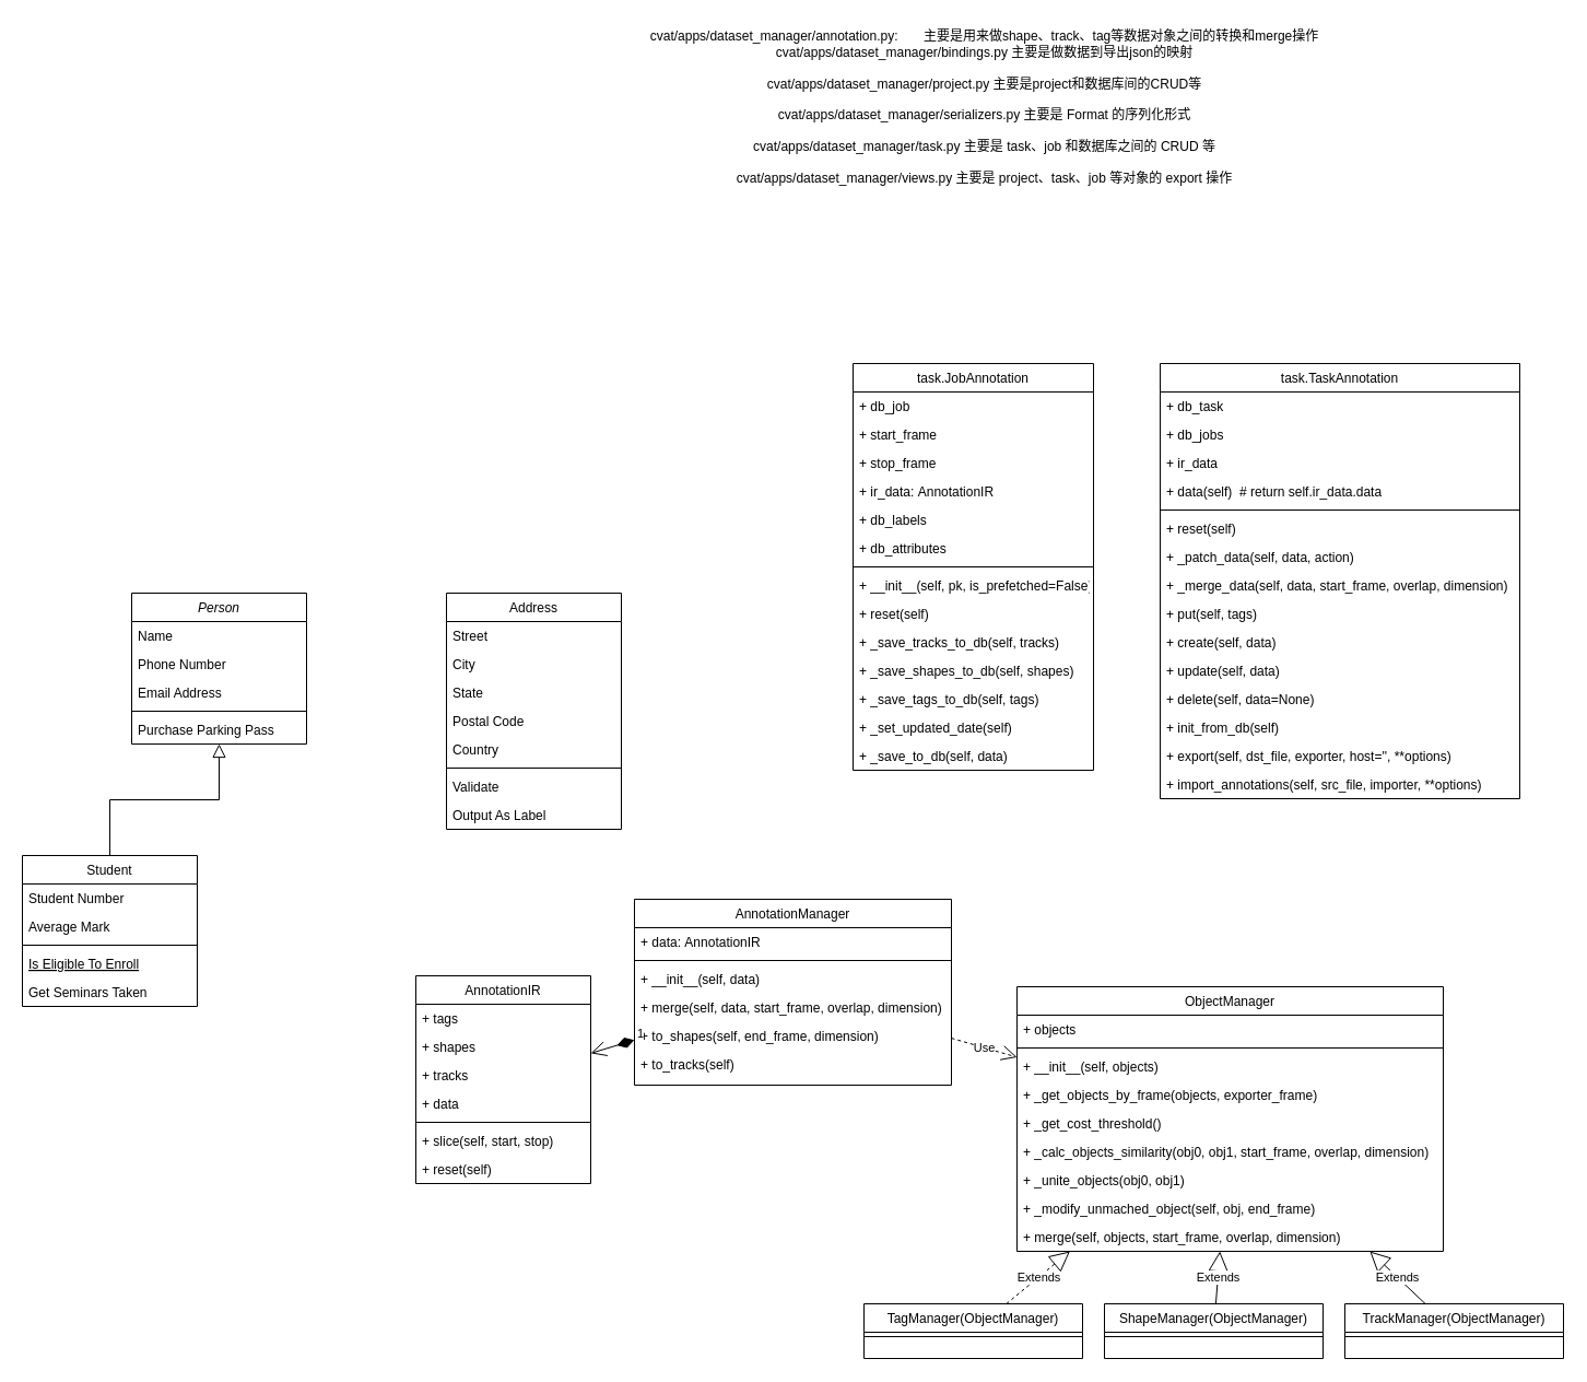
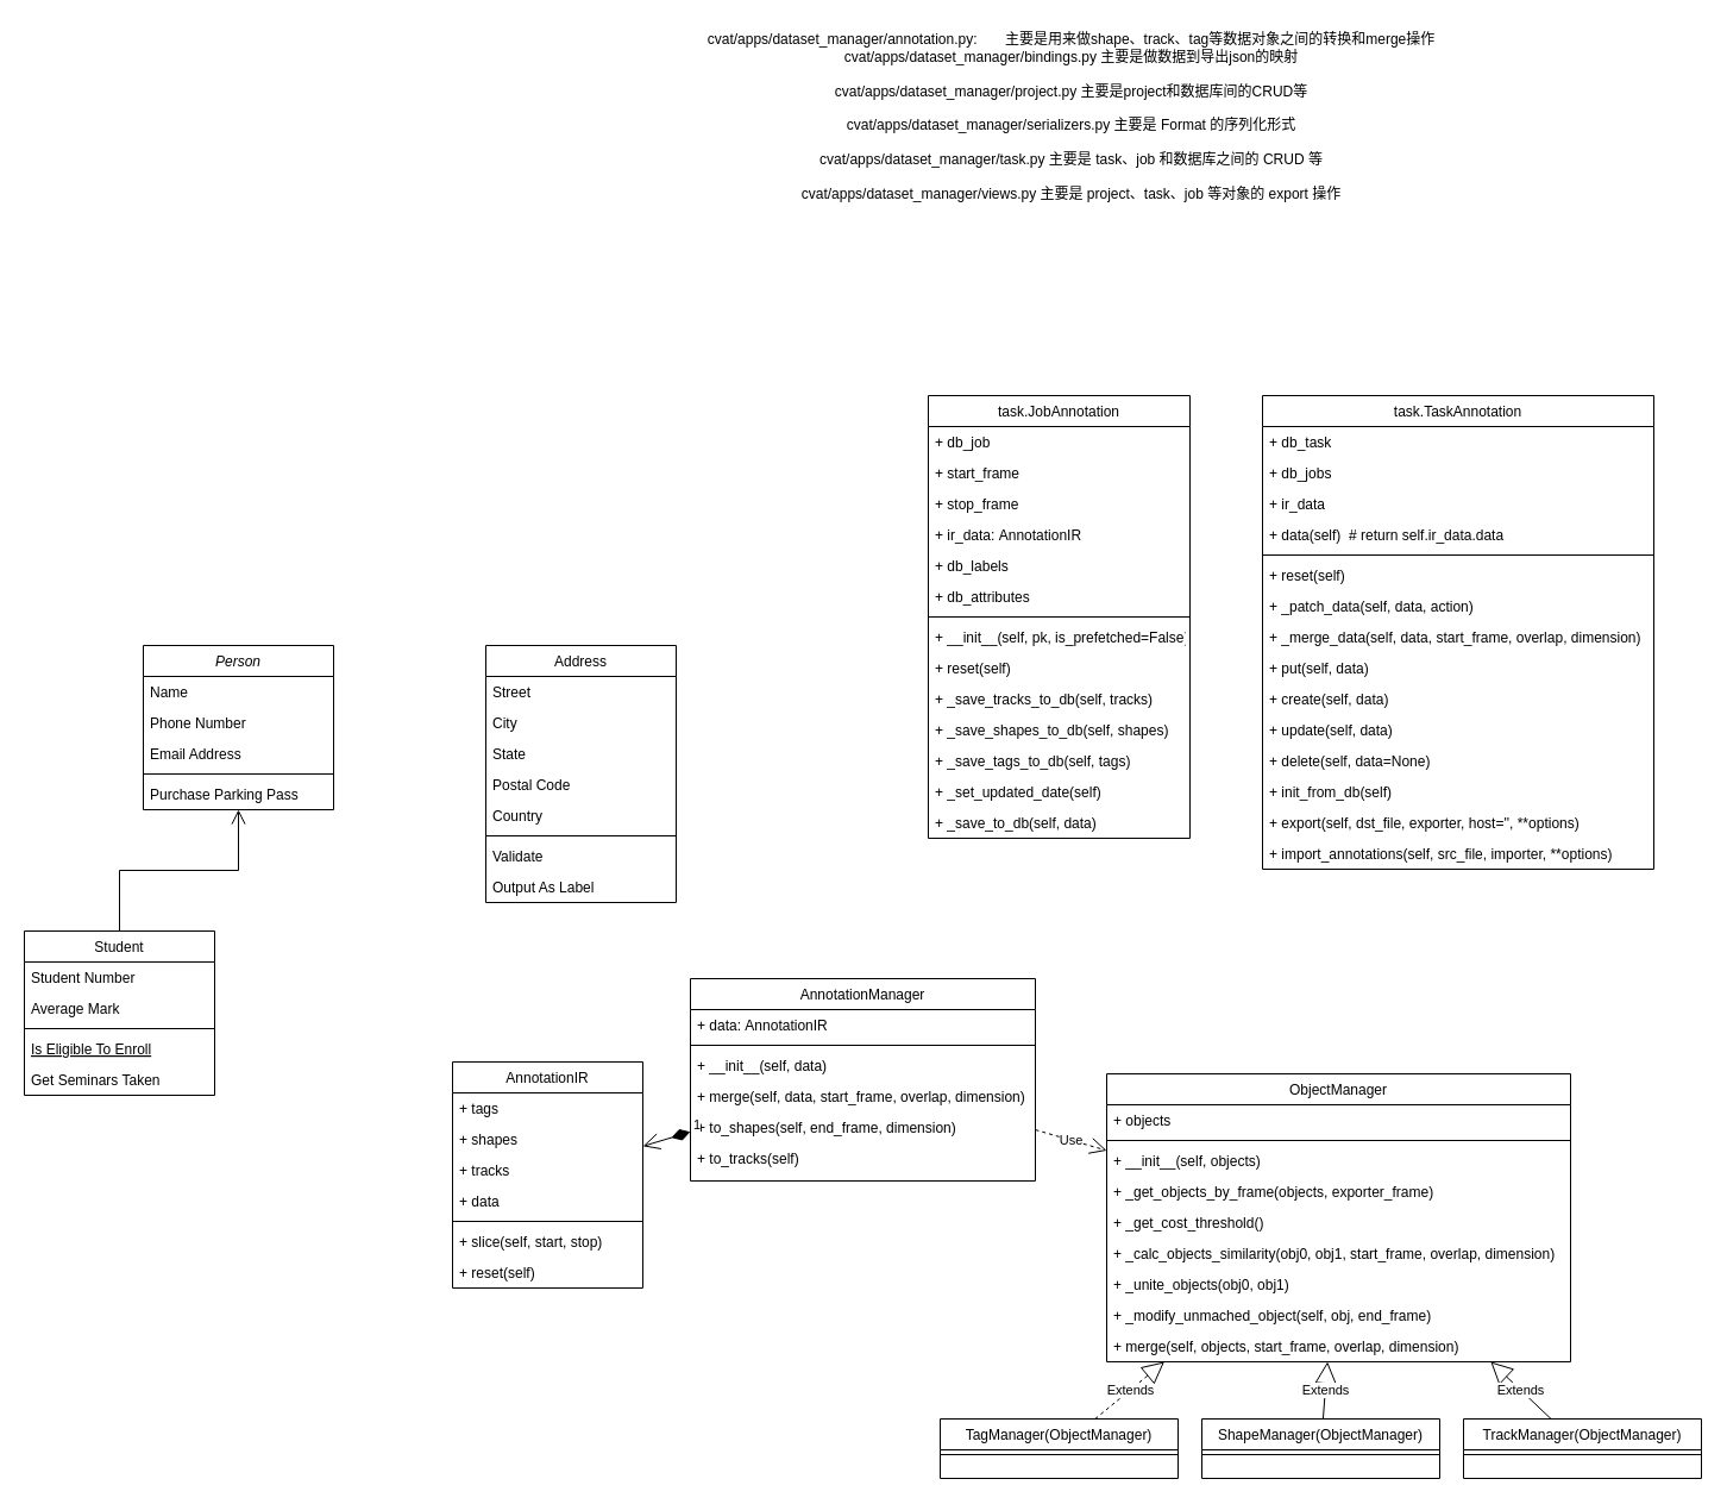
- <mxCell id="84" value="+ put(self, tags)" style="text;align=left;verticalAlign=top;spacingLeft=4;spacingRight=4;overflow=hidden;rotatable=0;points=[[0,0.5],[1,0.5]];portConstraint=eastwest;" vertex="1" parent="75"><mxGeometry y="216" width="329" height="26" as="geometry" /></mxCell>
+ <mxCell id="84" value="+ put(self, data)" style="text;align=left;verticalAlign=top;spacingLeft=4;spacingRight=4;overflow=hidden;rotatable=0;points=[[0,0.5],[1,0.5]];portConstraint=eastwest;" vertex="1" parent="75"><mxGeometry y="216" width="329" height="26" as="geometry" /></mxCell>
- <mxCell id="14" value="" style="endArrow=block;endSize=10;endFill=0;shadow=0;strokeWidth=1;rounded=0;curved=0;edgeStyle=elbowEdgeStyle;elbow=vertical;" parent="1" source="8" target="2" edge="1"><mxGeometry width="160" relative="1" as="geometry"><mxPoint x="100" y="625" as="sourcePoint" /><mxPoint x="100" y="625" as="targetPoint" /></mxGeometry></mxCell>
+ <mxCell id="14" value="" style="endArrow=open;endSize=10;endFill=0;shadow=0;strokeWidth=1;rounded=0;curved=0;edgeStyle=elbowEdgeStyle;elbow=vertical;" parent="1" source="8" target="2" edge="1"><mxGeometry width="160" relative="1" as="geometry"><mxPoint x="100" y="625" as="sourcePoint" /><mxPoint x="100" y="625" as="targetPoint" /></mxGeometry></mxCell>
